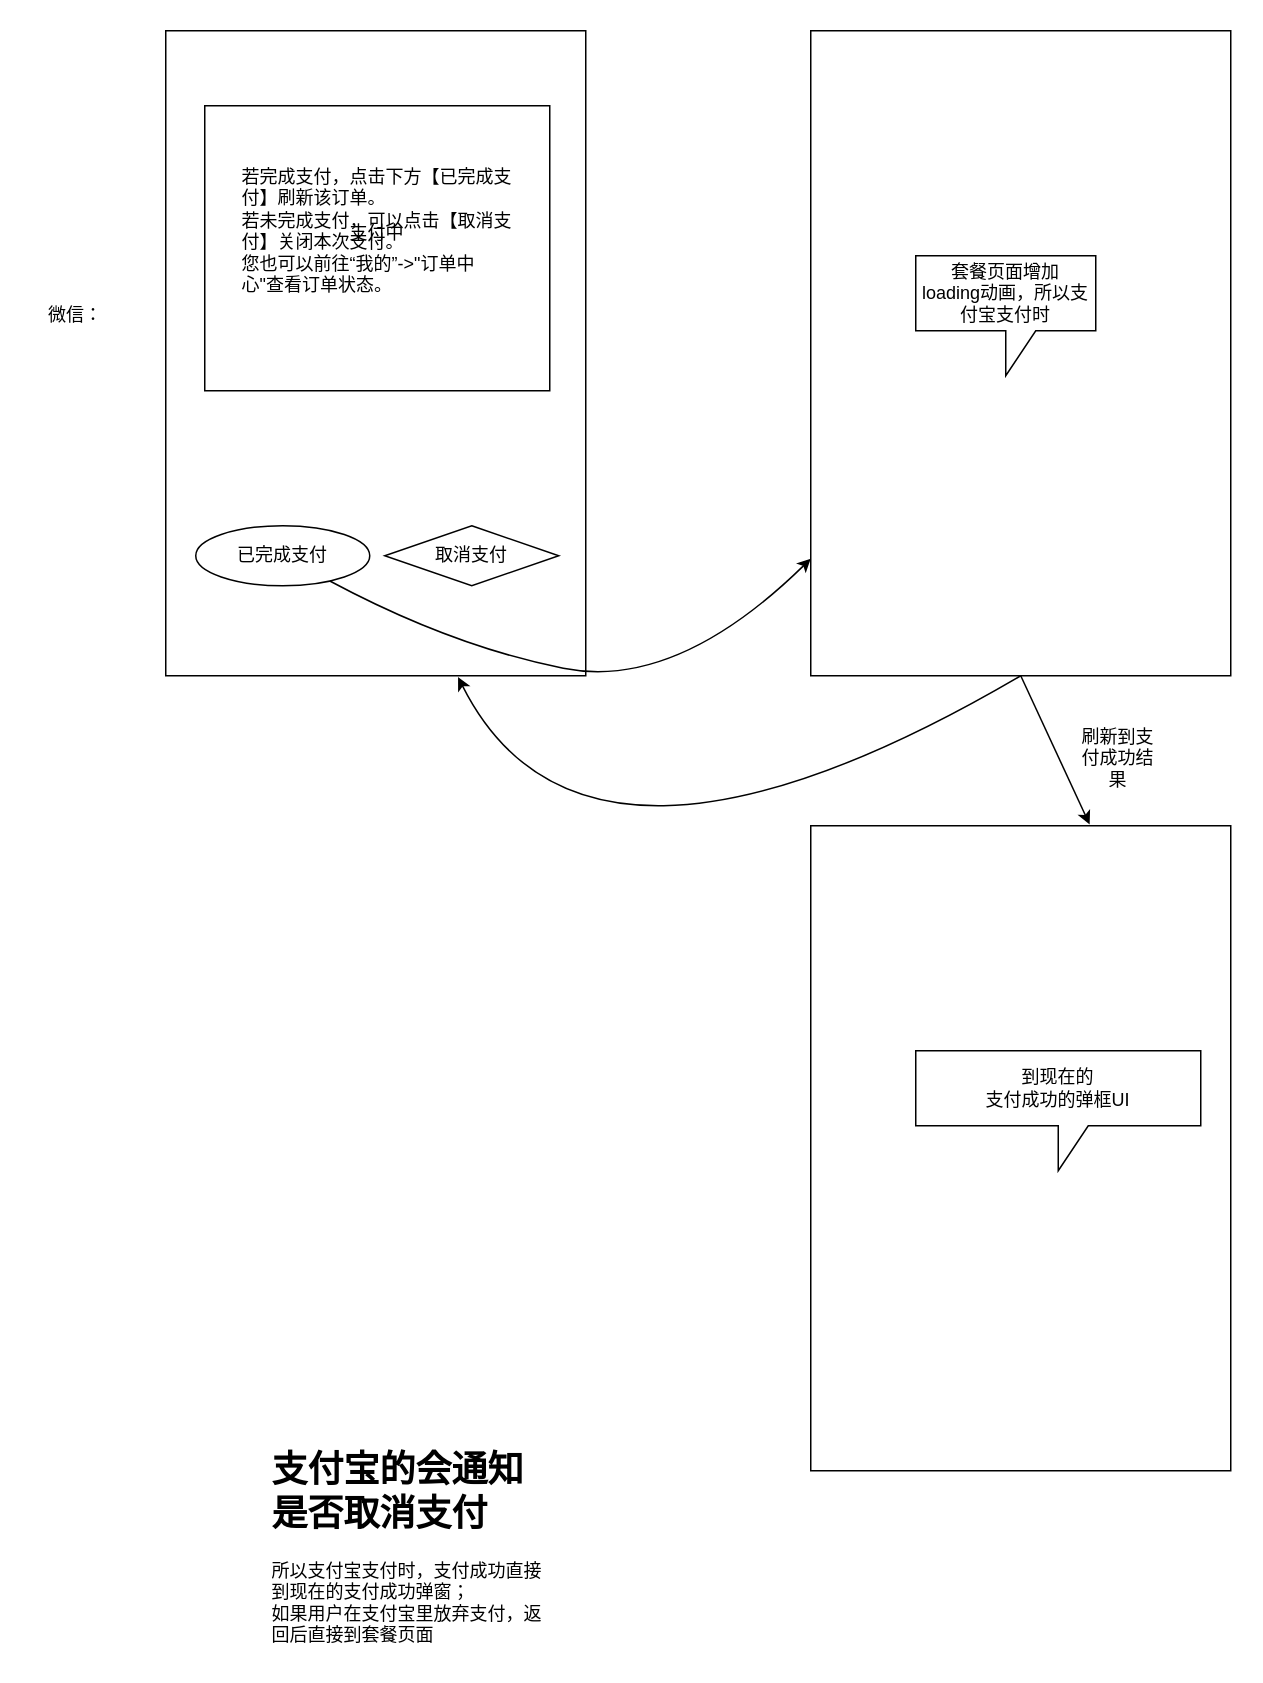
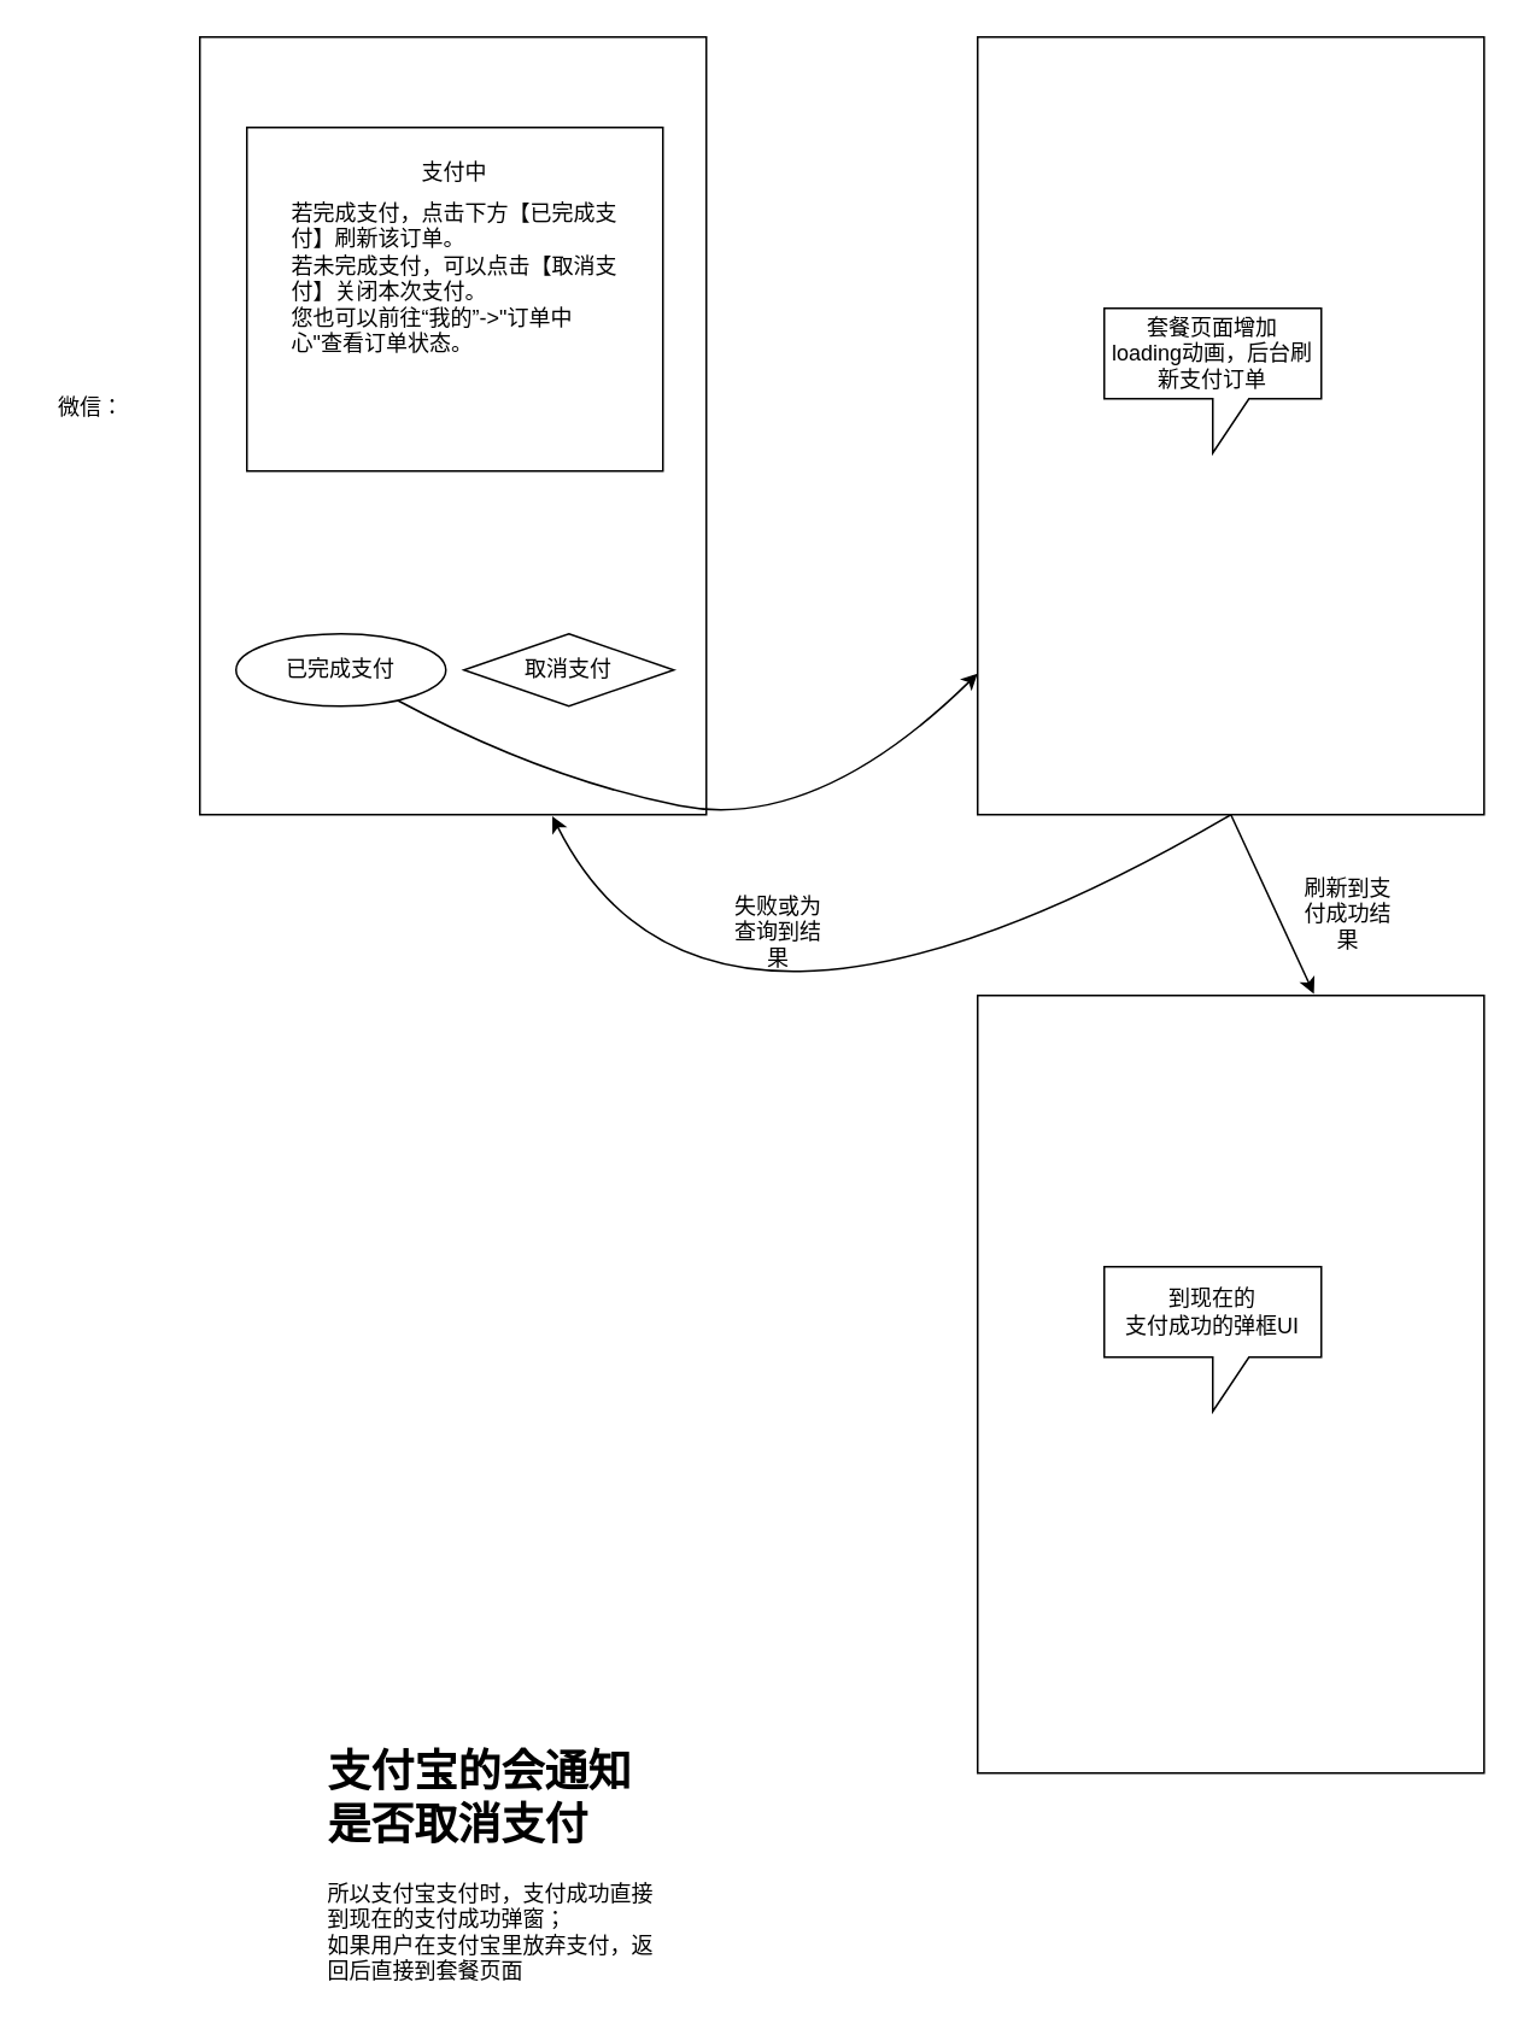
- <mxCell id="4" value="支付中" style="text;html=1;strokeColor=none;fillColor=none;align=center;verticalAlign=middle;whiteSpace=wrap;rounded=0;" vertex="1" parent="1"><mxGeometry x="221" y="140" width="60" height="30" as="geometry" /></mxCell>
+ <mxCell id="4" value="支付中" style="text;html=1;strokeColor=none;fillColor=none;align=center;verticalAlign=middle;whiteSpace=wrap;rounded=0;" vertex="1" parent="1"><mxGeometry x="221" y="80" width="60" height="30" as="geometry" /></mxCell>
- <mxCell id="10" value="套餐页面增加&lt;br&gt;loading动画，所以支付宝支付时" style="shape=callout;whiteSpace=wrap;html=1;perimeter=calloutPerimeter;" vertex="1" parent="1"><mxGeometry x="610" y="170" width="120" height="80" as="geometry" /></mxCell>
+ <mxCell id="10" value="套餐页面增加&lt;br&gt;loading动画，后台刷新支付订单" style="shape=callout;whiteSpace=wrap;html=1;perimeter=calloutPerimeter;" vertex="1" parent="1"><mxGeometry x="610" y="170" width="120" height="80" as="geometry" /></mxCell>
- <mxCell id="17" value="微信：" style="text;html=1;strokeColor=none;fillColor=none;align=center;verticalAlign=middle;whiteSpace=wrap;rounded=0;" vertex="1" parent="1"><mxGeometry x="20" y="195" width="60" height="30" as="geometry" /></mxCell>
+ <mxCell id="17" value="微信：" style="text;html=1;strokeColor=none;fillColor=none;align=center;verticalAlign=middle;whiteSpace=wrap;rounded=0;" vertex="1" parent="1"><mxGeometry x="20" y="210" width="60" height="30" as="geometry" /></mxCell>
+ <mxCell id="16" value="失败或为查询到结果" style="text;html=1;strokeColor=none;fillColor=none;align=center;verticalAlign=middle;whiteSpace=wrap;rounded=0;" vertex="1" parent="1"><mxGeometry x="400" y="500" width="60" height="30" as="geometry" /></mxCell>
- <mxCell id="12" value="到现在的&lt;br&gt;支付成功的弹框UI" style="shape=callout;whiteSpace=wrap;html=1;perimeter=calloutPerimeter;" vertex="1" parent="1"><mxGeometry x="610" y="700" width="190" height="80" as="geometry" /></mxCell>
+ <mxCell id="12" value="到现在的&lt;br&gt;支付成功的弹框UI" style="shape=callout;whiteSpace=wrap;html=1;perimeter=calloutPerimeter;" vertex="1" parent="1"><mxGeometry x="610" y="700" width="120" height="80" as="geometry" /></mxCell>
